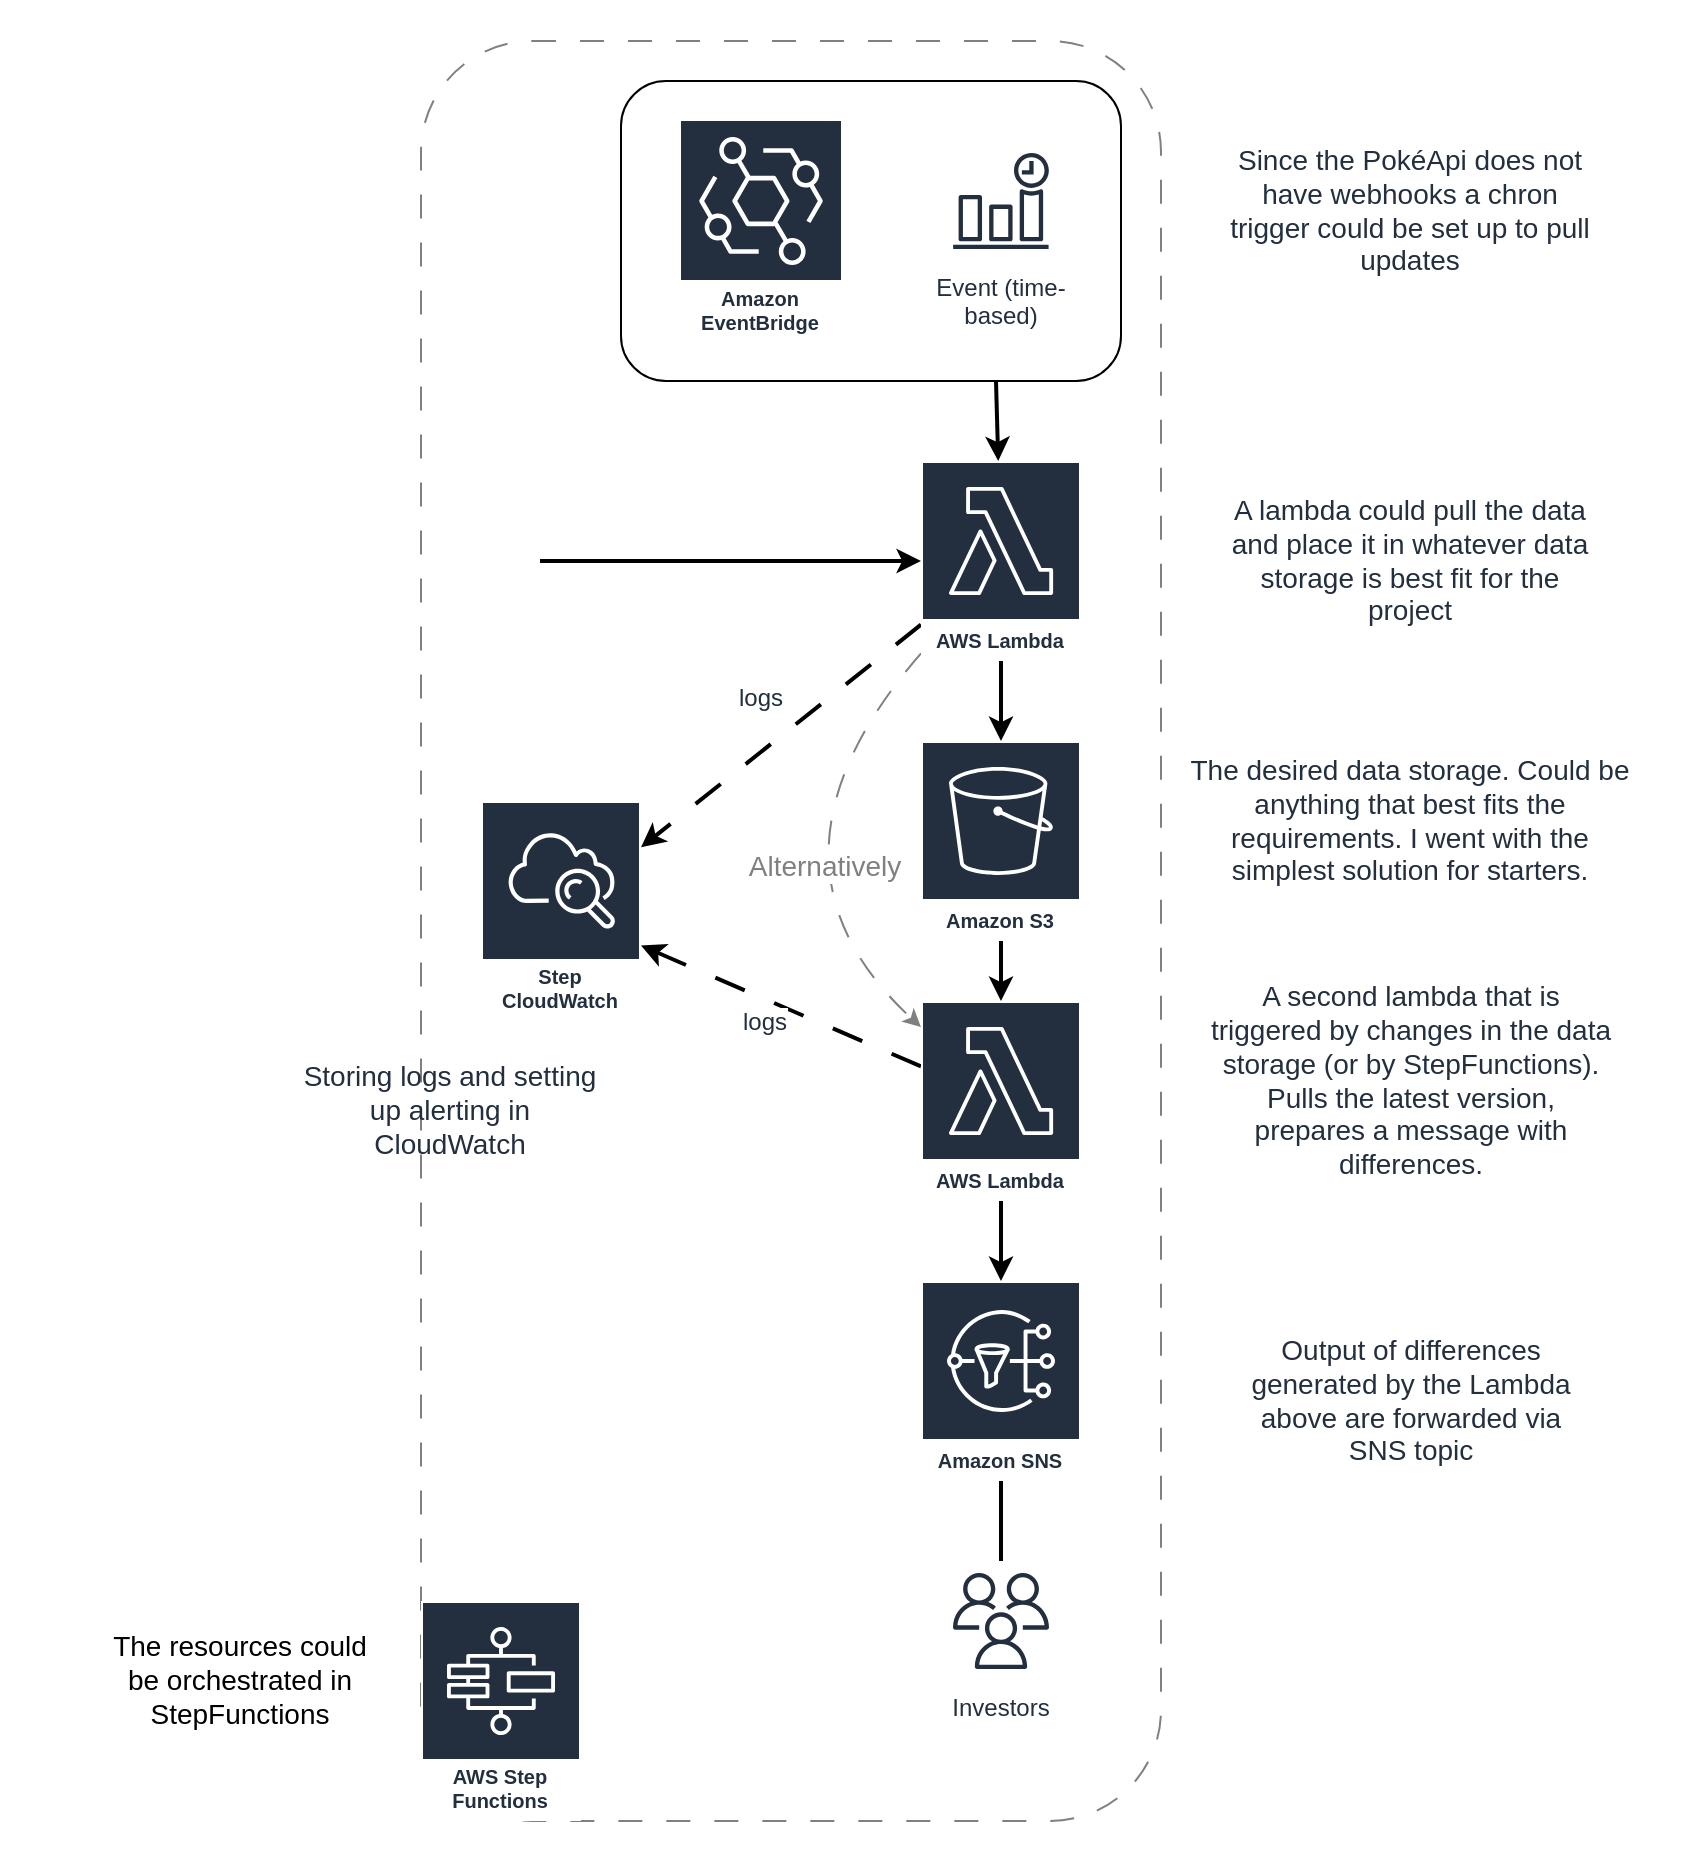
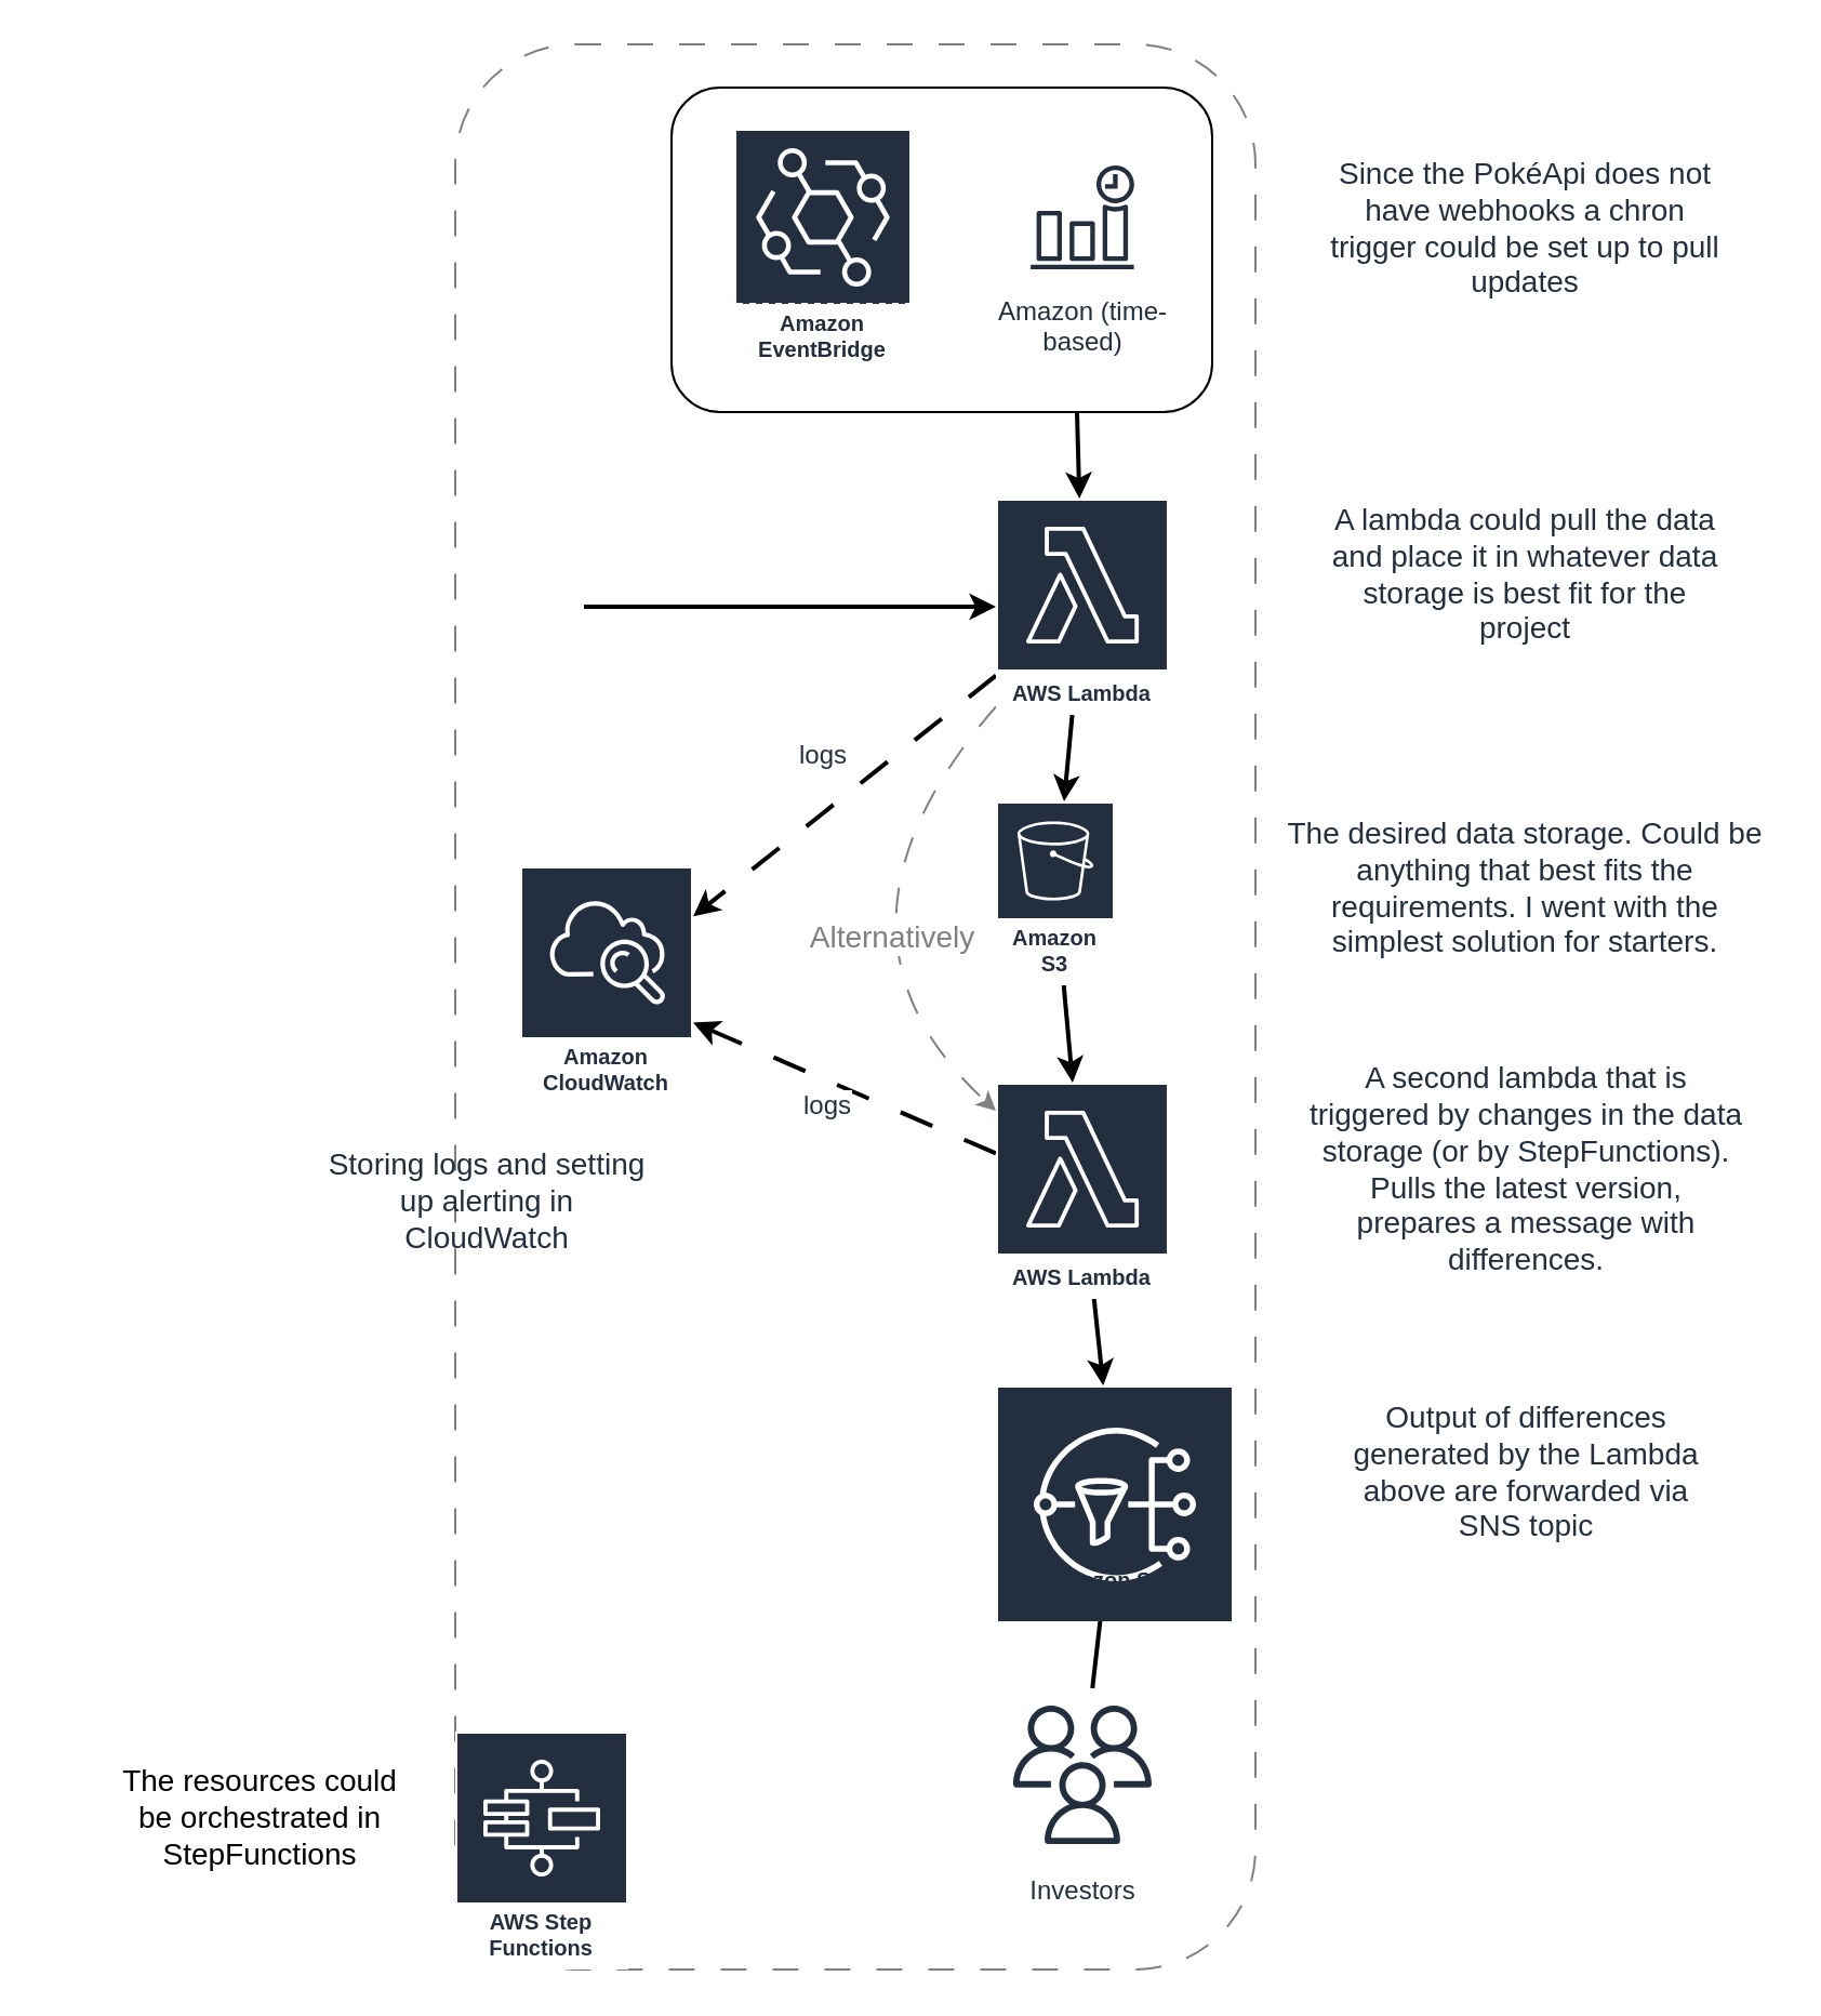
- <mxCell id="18" value="Event (time-&#10;based)" style="sketch=0;outlineConnect=0;fontColor=#232F3E;gradientColor=none;strokeColor=#232F3E;fillColor=#ffffff;dashed=0;verticalLabelPosition=bottom;verticalAlign=top;align=center;html=1;fontSize=12;fontStyle=0;aspect=fixed;shape=mxgraph.aws4.resourceIcon;resIcon=mxgraph.aws4.event_time_based;" vertex="1" parent="1"><mxGeometry x="470" y="70" width="60" height="60" as="geometry" /></mxCell>
+ <mxCell id="18" value="Amazon (time-&#10;based)" style="sketch=0;outlineConnect=0;fontColor=#232F3E;gradientColor=none;strokeColor=#232F3E;fillColor=#ffffff;dashed=0;verticalLabelPosition=bottom;verticalAlign=top;align=center;html=1;fontSize=12;fontStyle=0;aspect=fixed;shape=mxgraph.aws4.resourceIcon;resIcon=mxgraph.aws4.event_time_based;" vertex="1" parent="1"><mxGeometry x="470" y="70" width="60" height="60" as="geometry" /></mxCell>
- <mxCell id="21" value="Amazon EventBridge" style="rounded=0;whiteSpace=wrap;html=1;dashed=0;sketch=0;strokeColor=#ffffff;fontFamily=Helvetica;fontSize=10;fontColor=#232F3E;fillColor=#FFFFFF;gradientColor=none;fontStyle=1;verticalAlign=bottom;" vertex="1" parent="19"><mxGeometry y="80" width="80" height="30" as="geometry" /></mxCell>
+ <mxCell id="21" value="Amazon EventBridge" style="rounded=0;whiteSpace=wrap;html=1;dashed=1;sketch=0;strokeColor=#ffffff;fontFamily=Helvetica;fontSize=10;fontColor=#232F3E;fillColor=#FFFFFF;gradientColor=none;fontStyle=1;verticalAlign=bottom;" vertex="1" parent="19"><mxGeometry y="80" width="80" height="30" as="geometry" /></mxCell>
- <mxCell id="29" value="&lt;span style=&quot;&quot;&gt;A lambda could pull the data and place it in whatever data storage is best fit for the project&lt;/span&gt;" style="text;html=1;strokeColor=none;fillColor=none;align=center;verticalAlign=middle;whiteSpace=wrap;rounded=0;dashed=0;sketch=0;fontFamily=Helvetica;fontSize=14;fontColor=#232F3E;" vertex="1" parent="1"><mxGeometry x="610" y="225" width="190" height="110" as="geometry" /></mxCell>
+ <mxCell id="29" value="&lt;span style=&quot;&quot;&gt;A lambda could pull the data and place it in whatever data storage is best fit for the project&lt;/span&gt;" style="text;html=1;strokeColor=none;fillColor=none;align=center;verticalAlign=middle;whiteSpace=wrap;rounded=0;dashed=0;sketch=0;fontFamily=Helvetica;fontSize=14;fontColor=#232F3E;" vertex="1" parent="1"><mxGeometry x="610" y="210" width="190" height="110" as="geometry" /></mxCell>
- <mxCell id="5" value="Amazon S3" style="sketch=0;outlineConnect=0;fontColor=#232F3E;gradientColor=none;strokeColor=#ffffff;fillColor=#232F3E;dashed=0;verticalLabelPosition=middle;verticalAlign=bottom;align=center;html=1;whiteSpace=wrap;fontSize=10;fontStyle=1;spacing=3;shape=mxgraph.aws4.productIcon;prIcon=mxgraph.aws4.s3;" vertex="1" parent="1"><mxGeometry x="460" y="370" width="80" height="100" as="geometry" /></mxCell>
+ <mxCell id="5" value="Amazon S3" style="sketch=0;outlineConnect=0;fontColor=#232F3E;gradientColor=none;strokeColor=#ffffff;fillColor=#232F3E;dashed=0;verticalLabelPosition=middle;verticalAlign=bottom;align=center;html=1;whiteSpace=wrap;fontSize=10;fontStyle=1;spacing=3;shape=mxgraph.aws4.productIcon;prIcon=mxgraph.aws4.s3;" vertex="1" parent="1"><mxGeometry x="460" y="370" width="55" height="85" as="geometry" /></mxCell>
- <mxCell id="14" value="Step CloudWatch" style="sketch=0;outlineConnect=0;fontColor=#232F3E;gradientColor=none;strokeColor=#ffffff;fillColor=#232F3E;dashed=0;verticalLabelPosition=middle;verticalAlign=bottom;align=center;html=1;whiteSpace=wrap;fontSize=10;fontStyle=1;spacing=3;shape=mxgraph.aws4.productIcon;prIcon=mxgraph.aws4.cloudwatch;" vertex="1" parent="1"><mxGeometry x="240" y="400" width="80" height="110" as="geometry" /></mxCell>
+ <mxCell id="14" value="Amazon CloudWatch" style="sketch=0;outlineConnect=0;fontColor=#232F3E;gradientColor=none;strokeColor=#ffffff;fillColor=#232F3E;dashed=0;verticalLabelPosition=middle;verticalAlign=bottom;align=center;html=1;whiteSpace=wrap;fontSize=10;fontStyle=1;spacing=3;shape=mxgraph.aws4.productIcon;prIcon=mxgraph.aws4.cloudwatch;" vertex="1" parent="1"><mxGeometry x="240" y="400" width="80" height="110" as="geometry" /></mxCell>
- <mxCell id="13" value="Amazon SNS" style="sketch=0;outlineConnect=0;fontColor=#232F3E;gradientColor=none;strokeColor=#ffffff;fillColor=#232F3E;dashed=0;verticalLabelPosition=middle;verticalAlign=bottom;align=center;html=1;whiteSpace=wrap;fontSize=10;fontStyle=1;spacing=3;shape=mxgraph.aws4.productIcon;prIcon=mxgraph.aws4.sns;" vertex="1" parent="1"><mxGeometry x="460" y="640" width="80" height="100" as="geometry" /></mxCell>
+ <mxCell id="13" value="Amazon SNS" style="sketch=0;outlineConnect=0;fontColor=#232F3E;gradientColor=none;strokeColor=#ffffff;fillColor=#232F3E;dashed=0;verticalLabelPosition=middle;verticalAlign=bottom;align=center;html=1;whiteSpace=wrap;fontSize=10;fontStyle=1;spacing=3;shape=mxgraph.aws4.productIcon;prIcon=mxgraph.aws4.sns;" vertex="1" parent="1"><mxGeometry x="460" y="640" width="110" height="100" as="geometry" /></mxCell>
- <mxCell id="32" value="Output of differences generated by the Lambda above are forwarded via SNS topic" style="text;html=1;strokeColor=none;fillColor=none;align=center;verticalAlign=middle;whiteSpace=wrap;rounded=0;dashed=0;sketch=0;fontFamily=Helvetica;fontSize=14;fontColor=#232F3E;" vertex="1" parent="1"><mxGeometry x="618.75" y="660" width="172.5" height="80" as="geometry" /></mxCell>
+ <mxCell id="32" value="Output of differences generated by the Lambda above are forwarded via SNS topic" style="text;html=1;strokeColor=none;fillColor=none;align=center;verticalAlign=middle;whiteSpace=wrap;rounded=0;dashed=0;sketch=0;fontFamily=Helvetica;fontSize=14;fontColor=#232F3E;" vertex="1" parent="1"><mxGeometry x="618.75" y="640" width="172.5" height="80" as="geometry" /></mxCell>
- <mxCell id="26" value="Investors" style="sketch=0;outlineConnect=0;fontColor=#232F3E;gradientColor=none;strokeColor=#232F3E;fillColor=#ffffff;dashed=0;verticalLabelPosition=bottom;verticalAlign=top;align=center;html=1;fontSize=12;fontStyle=0;aspect=fixed;shape=mxgraph.aws4.resourceIcon;resIcon=mxgraph.aws4.users;fontFamily=Helvetica;" vertex="1" parent="1"><mxGeometry x="460" y="780" width="80" height="60" as="geometry" /></mxCell>
+ <mxCell id="26" value="Investors" style="sketch=0;outlineConnect=0;fontColor=#232F3E;gradientColor=none;strokeColor=#232F3E;fillColor=#ffffff;dashed=0;verticalLabelPosition=bottom;verticalAlign=top;align=center;html=1;fontSize=12;fontStyle=0;aspect=fixed;shape=mxgraph.aws4.resourceIcon;resIcon=mxgraph.aws4.users;fontFamily=Helvetica;" vertex="1" parent="1"><mxGeometry x="460" y="780" width="80" height="80" as="geometry" /></mxCell>
